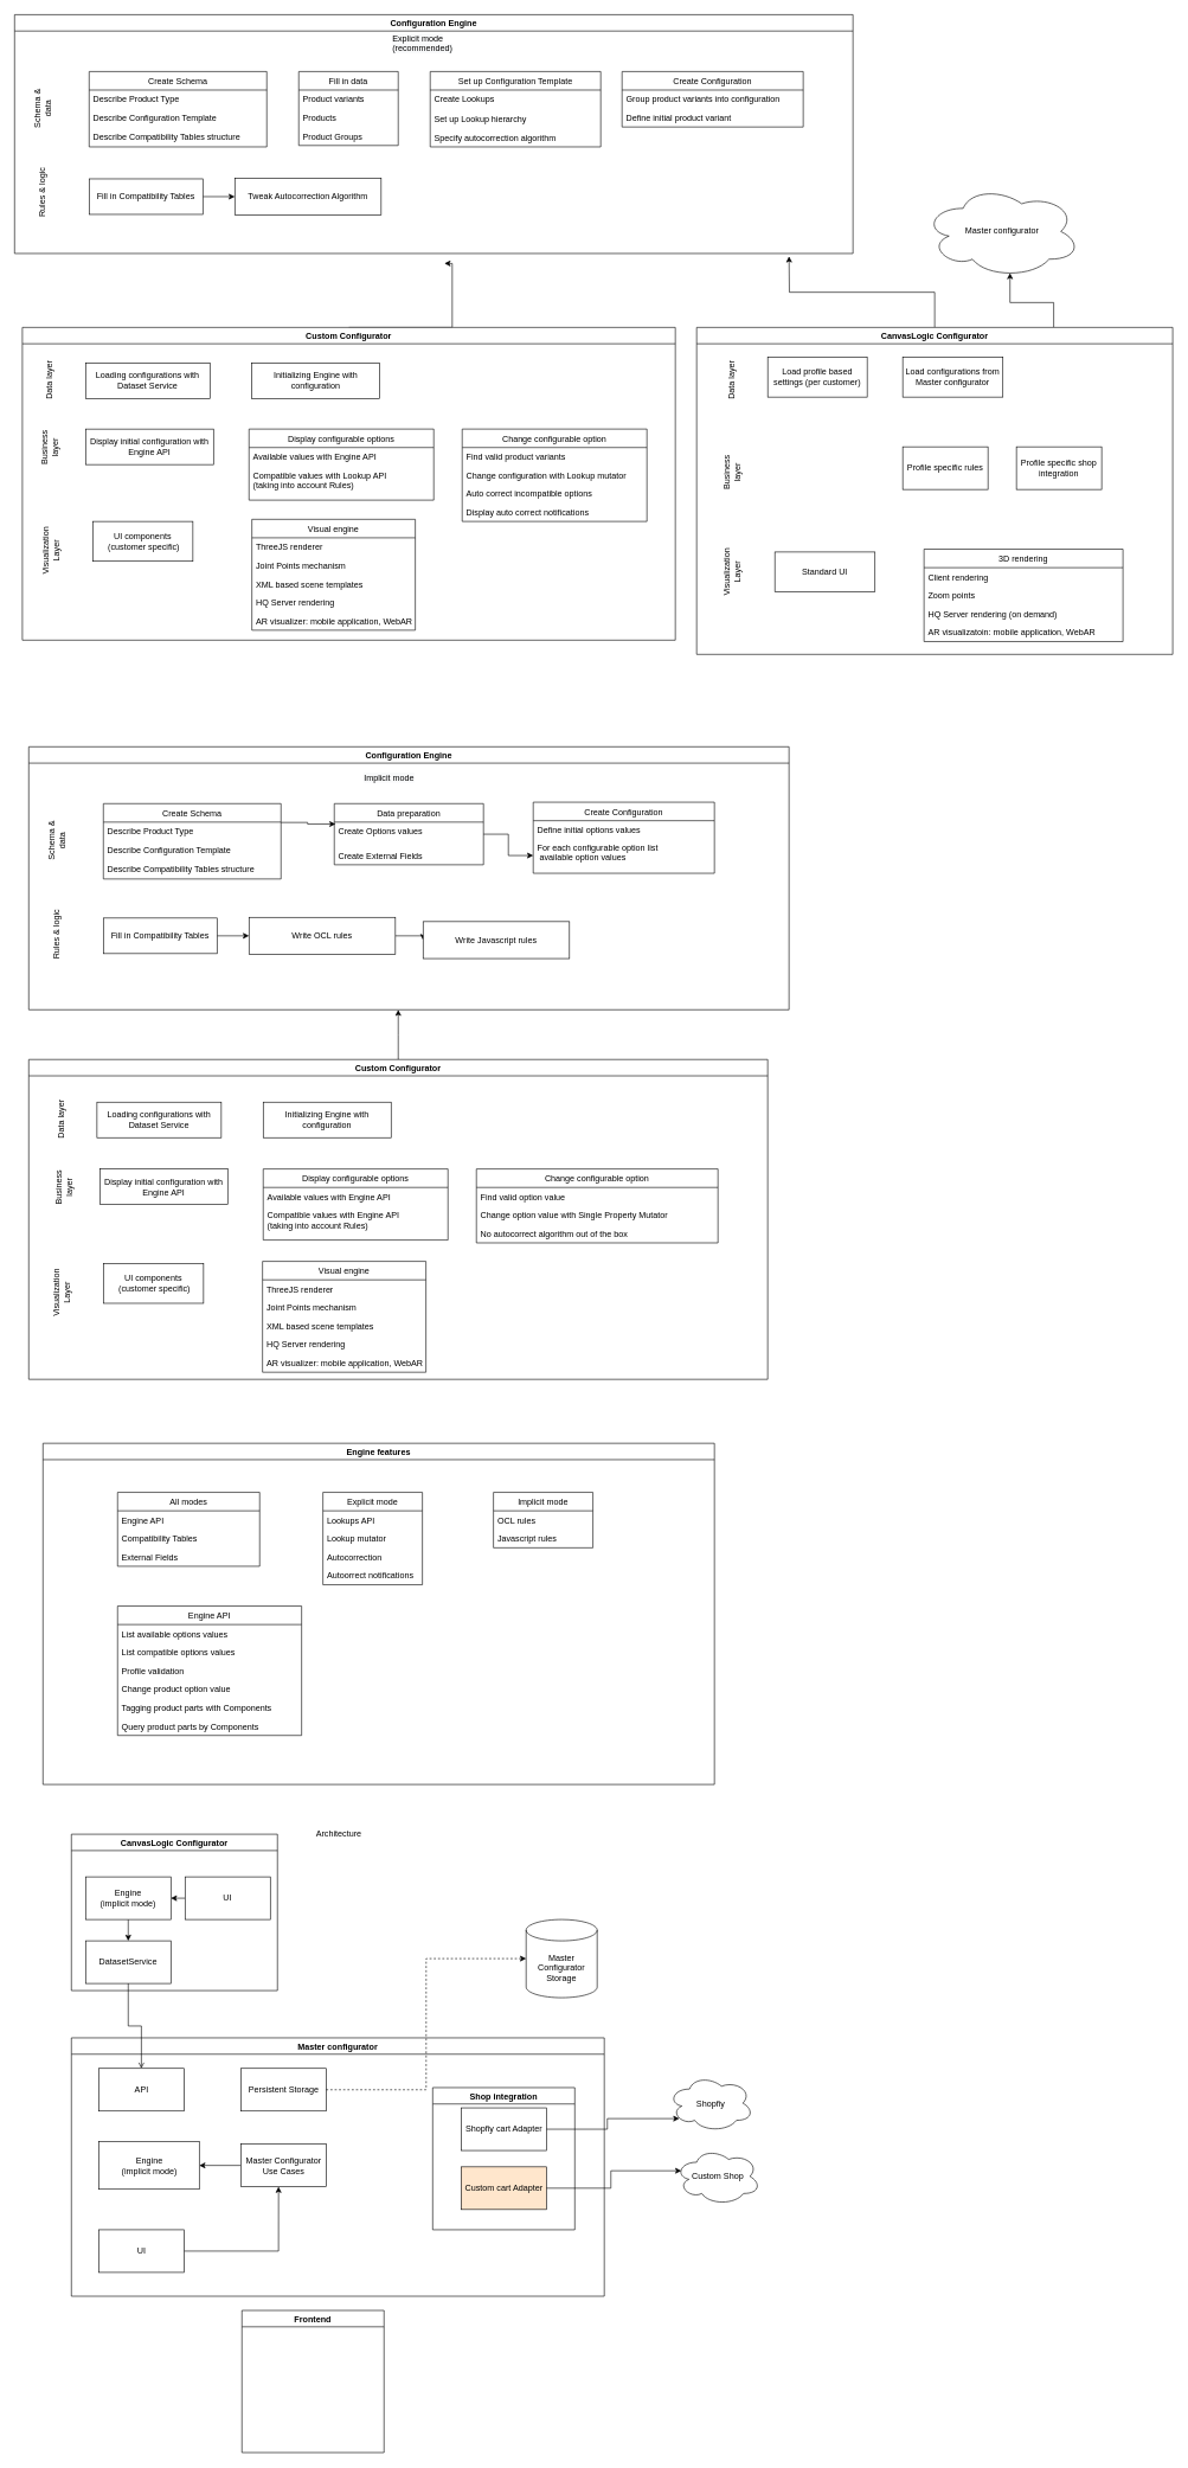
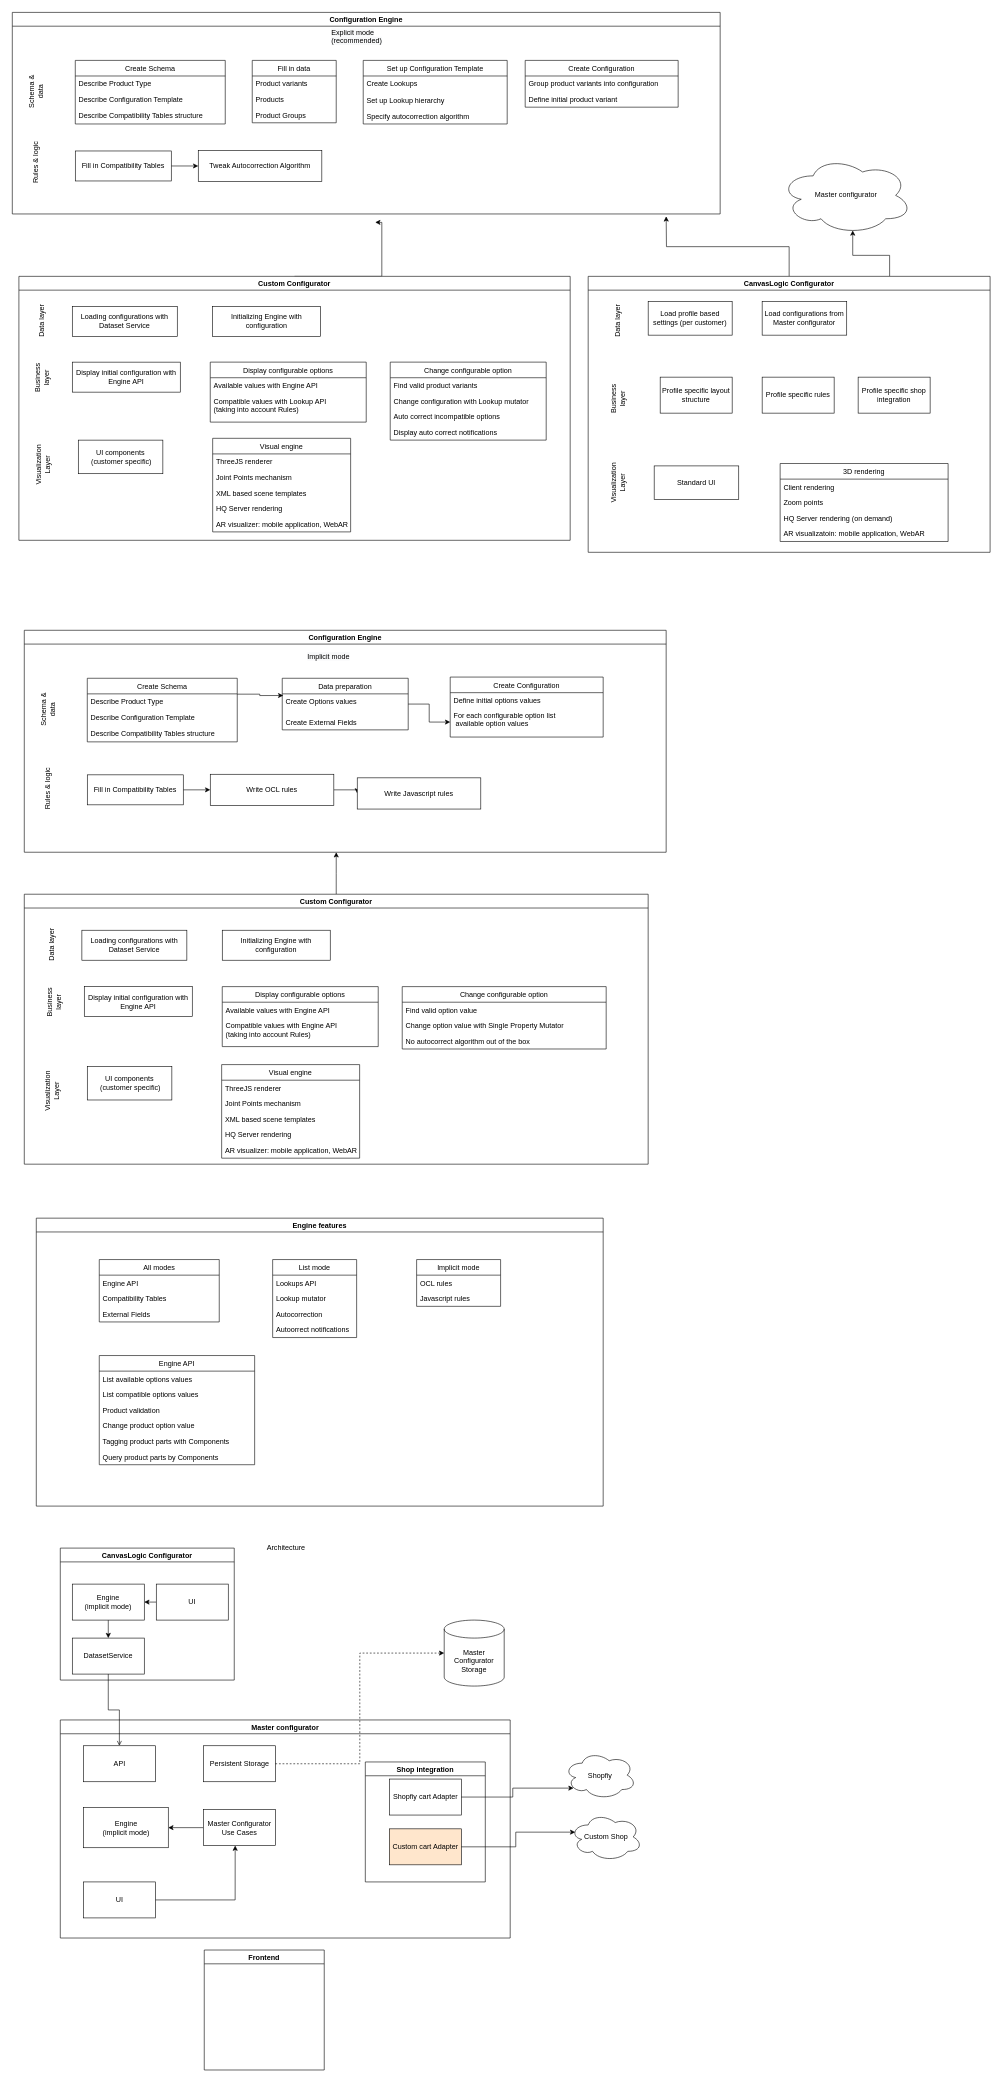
+ <mxCell id="62" value="Profile specific layout structure" style="rounded=0;whiteSpace=wrap;html=1;" vertex="1" parent="50"><mxGeometry x="120" y="168" width="120" height="60" as="geometry" /></mxCell>
- <mxCell id="92" value="Explicit mode" style="swimlane;fontStyle=0;childLayout=stackLayout;horizontal=1;startSize=26;horizontalStack=0;resizeParent=1;resizeParentMax=0;resizeLast=0;collapsible=1;marginBottom=0;" vertex="1" parent="87"><mxGeometry x="394" y="69" width="140" height="130" as="geometry" /></mxCell>
+ <mxCell id="92" value="List mode" style="swimlane;fontStyle=0;childLayout=stackLayout;horizontal=1;startSize=26;horizontalStack=0;resizeParent=1;resizeParentMax=0;resizeLast=0;collapsible=1;marginBottom=0;" vertex="1" parent="87"><mxGeometry x="394" y="69" width="140" height="130" as="geometry" /></mxCell>
- <mxCell id="100" value="Profile validation " style="text;strokeColor=none;fillColor=none;align=left;verticalAlign=top;spacingLeft=4;spacingRight=4;overflow=hidden;rotatable=0;points=[[0,0.5],[1,0.5]];portConstraint=eastwest;" vertex="1" parent="97"><mxGeometry y="78" width="259" height="26" as="geometry" /></mxCell>
+ <mxCell id="100" value="Product validation " style="text;strokeColor=none;fillColor=none;align=left;verticalAlign=top;spacingLeft=4;spacingRight=4;overflow=hidden;rotatable=0;points=[[0,0.5],[1,0.5]];portConstraint=eastwest;" vertex="1" parent="97"><mxGeometry y="78" width="259" height="26" as="geometry" /></mxCell>
